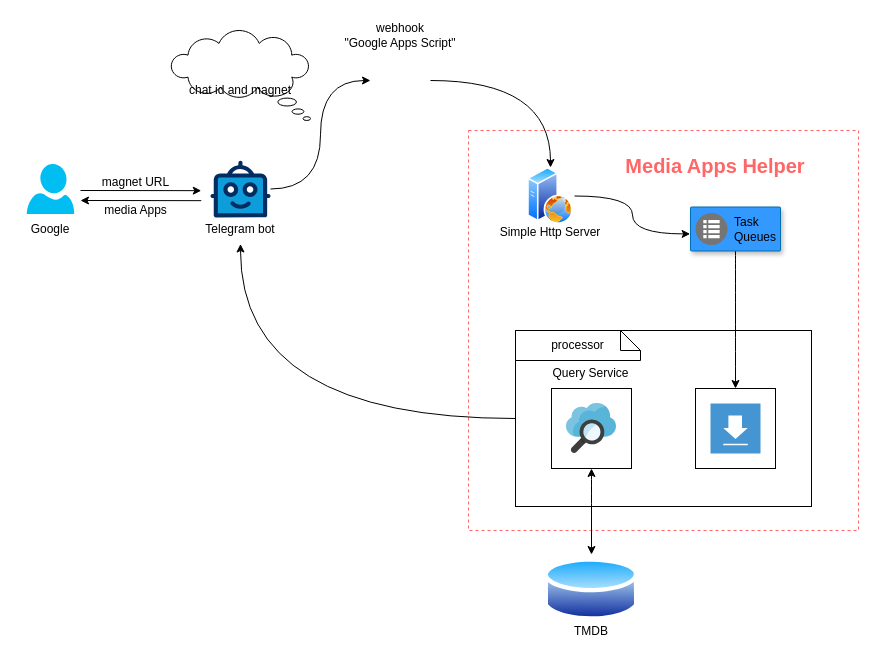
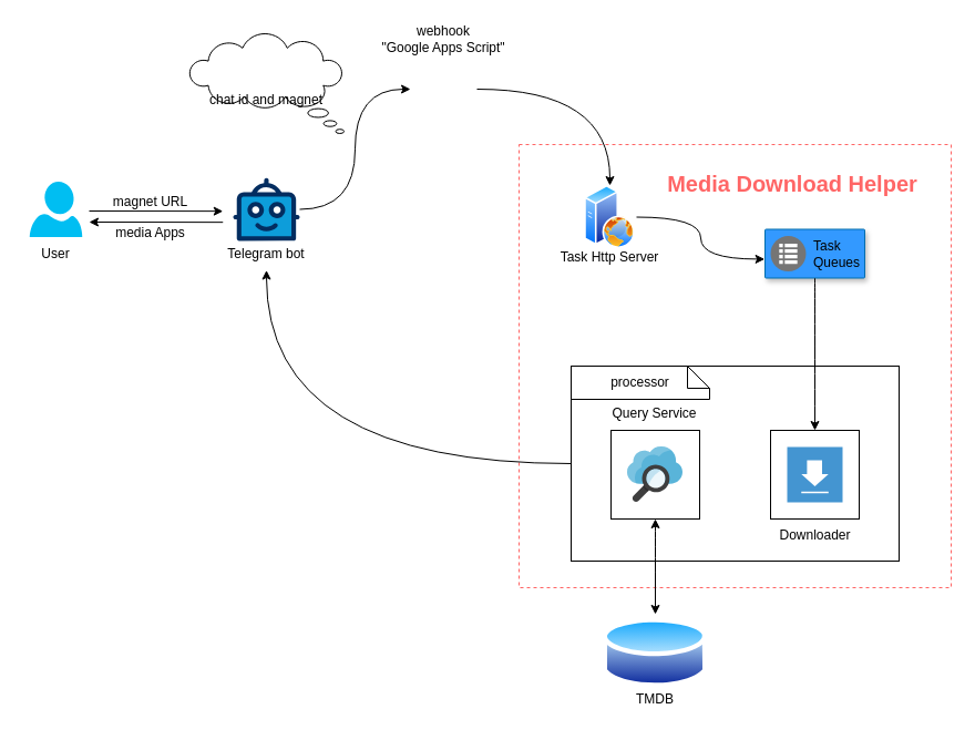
- <mxCell id="36" value="Media Apps Helper" style="text;html=1;align=center;verticalAlign=middle;whiteSpace=wrap;rounded=0;fontStyle=1;fontSize=20;fillColor=none;fontColor=#FF6666;strokeColor=none;labelBorderColor=none;" parent="1" vertex="1"><mxGeometry x="590" y="150" width="250" height="30" as="geometry" /></mxCell>
+ <mxCell id="36" value="Media Download Helper" style="text;html=1;align=center;verticalAlign=middle;whiteSpace=wrap;rounded=0;fontStyle=1;fontSize=20;fillColor=none;fontColor=#FF6666;strokeColor=none;labelBorderColor=none;" parent="1" vertex="1"><mxGeometry x="590" y="150" width="250" height="30" as="geometry" /></mxCell>
- <mxCell id="28" value="Google" style="text;html=1;align=center;verticalAlign=middle;whiteSpace=wrap;rounded=0;" parent="26" vertex="1"><mxGeometry y="50" width="60" height="30" as="geometry" /></mxCell>
+ <mxCell id="28" value="User" style="text;html=1;align=center;verticalAlign=middle;whiteSpace=wrap;rounded=0;" parent="26" vertex="1"><mxGeometry y="50" width="60" height="30" as="geometry" /></mxCell>
- <mxCell id="22" value="Simple Http Server" style="text;html=1;align=center;verticalAlign=middle;whiteSpace=wrap;rounded=0;" parent="1" vertex="1"><mxGeometry x="490" y="217" width="120" height="30" as="geometry" /></mxCell>
+ <mxCell id="22" value="Task Http Server" style="text;html=1;align=center;verticalAlign=middle;whiteSpace=wrap;rounded=0;" parent="1" vertex="1"><mxGeometry x="490" y="217" width="120" height="30" as="geometry" /></mxCell>
+ <mxCell id="30" value="Downloader" style="text;html=1;align=center;verticalAlign=middle;whiteSpace=wrap;rounded=0;" parent="1" vertex="1"><mxGeometry x="697.5" y="468" width="75" height="30" as="geometry" /></mxCell>
